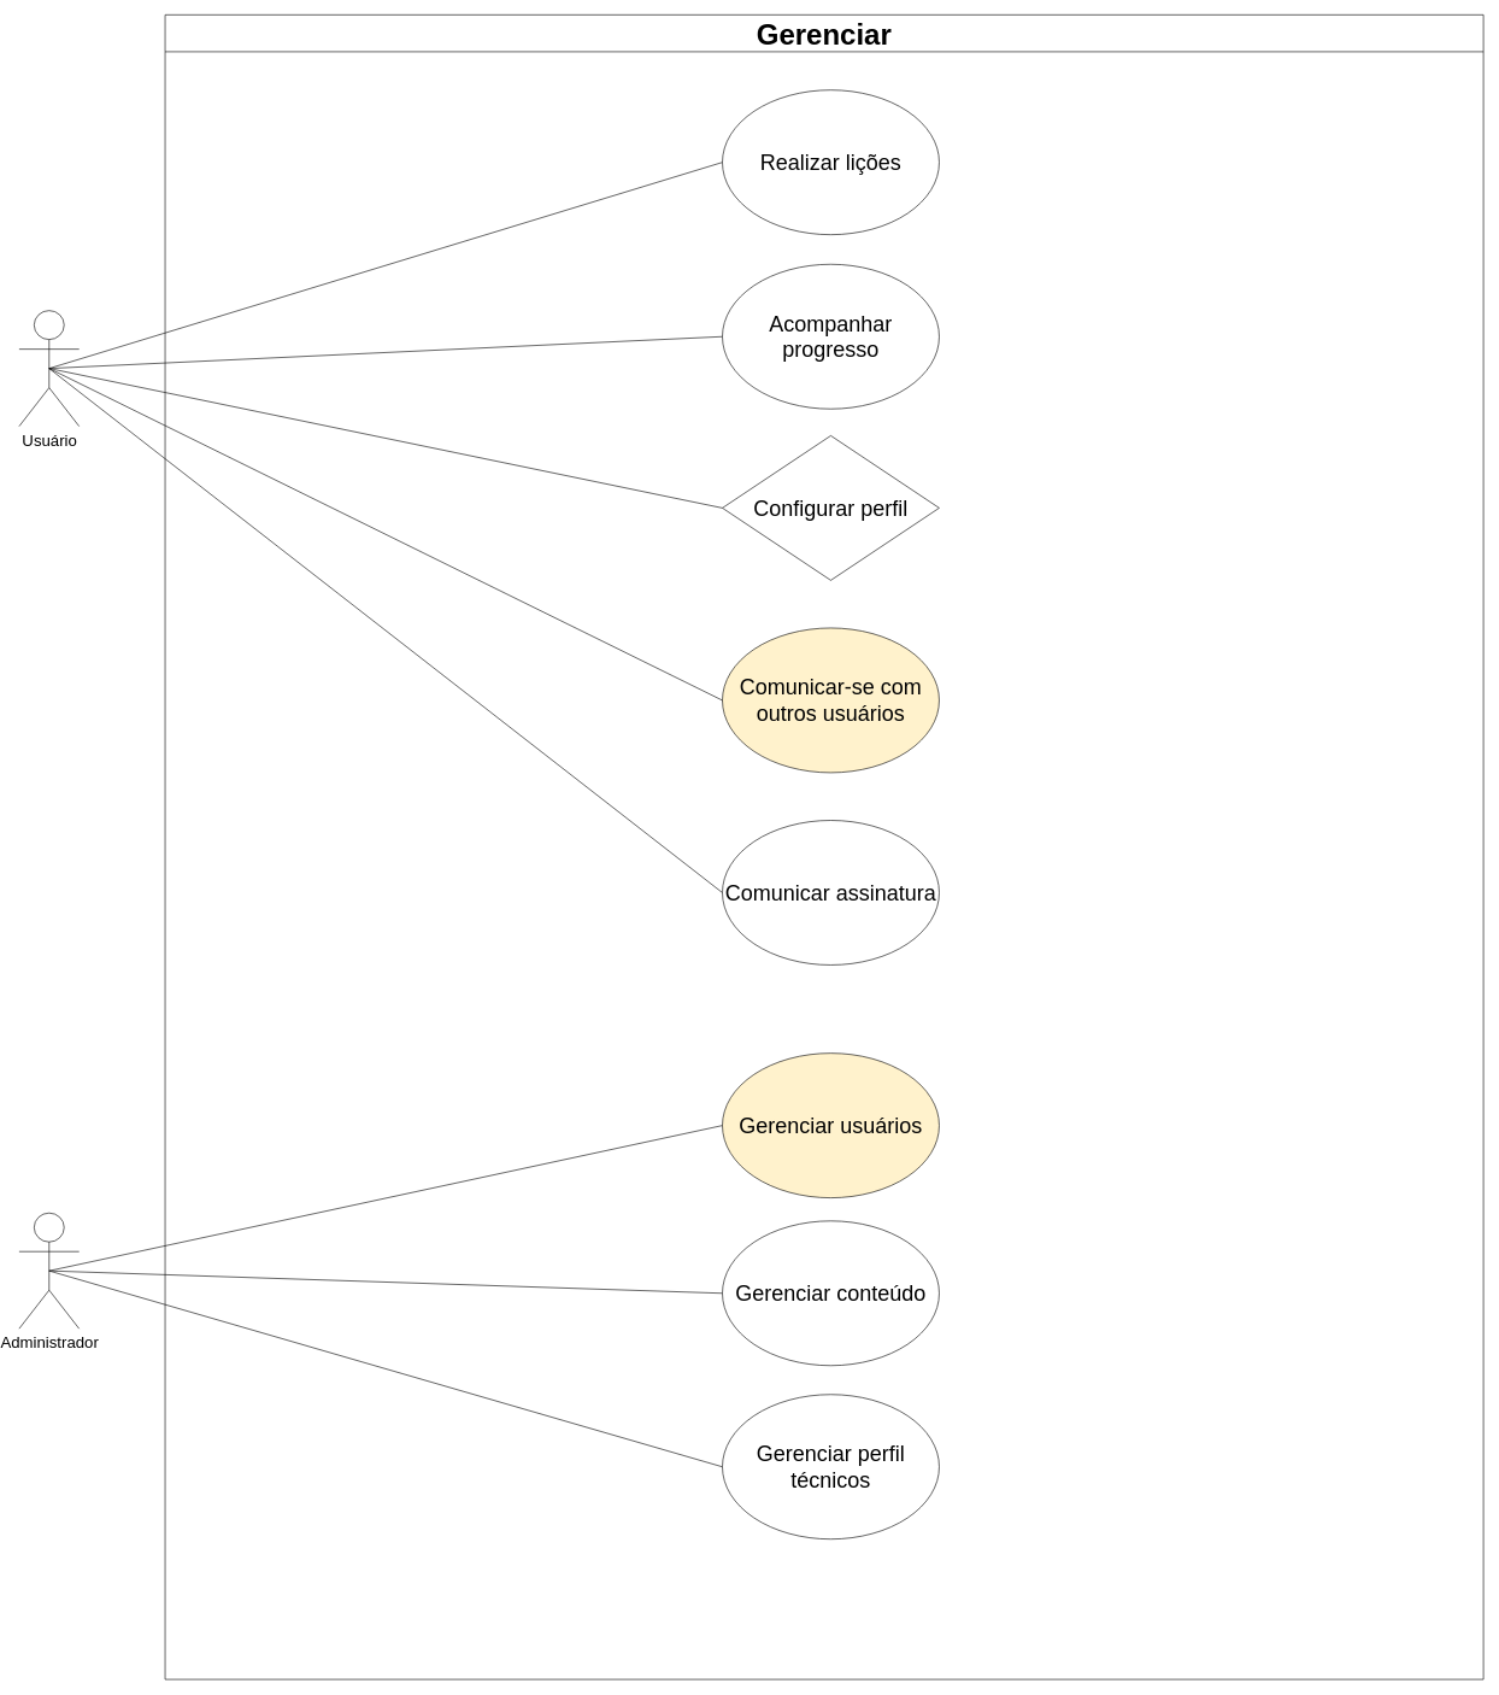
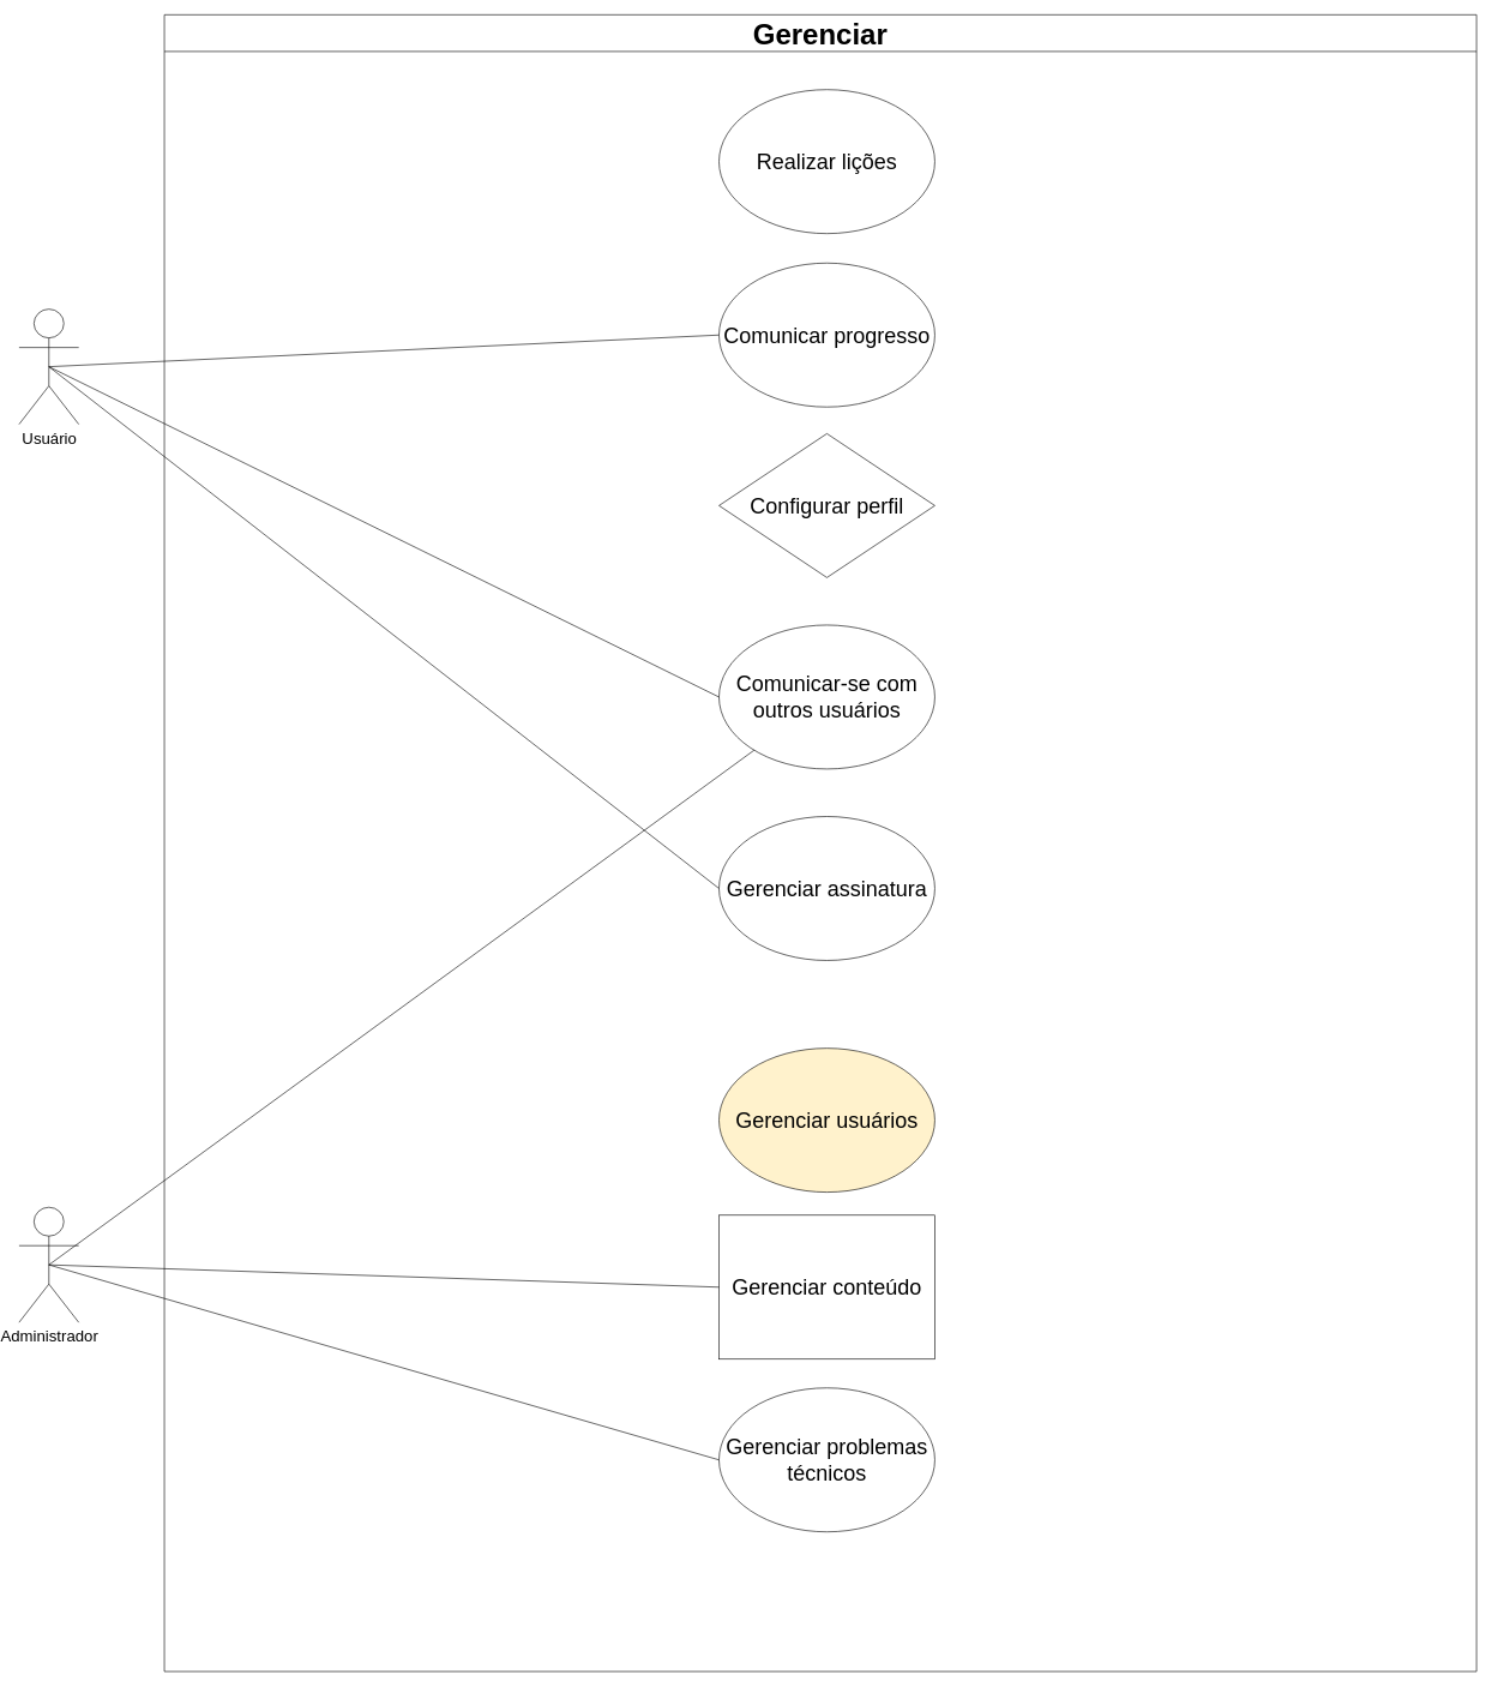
- <mxCell id="12" value="" style="endArrow=none;html=1;rounded=0;entryX=0;entryY=0.5;entryDx=0;entryDy=0;exitX=0.5;exitY=0.5;exitDx=0;exitDy=0;exitPerimeter=0;" edge="1" parent="1" source="20" target="3"><mxGeometry width="50" height="50" relative="1" as="geometry"><mxPoint x="13" y="621" as="sourcePoint" /><mxPoint x="63" y="571" as="targetPoint" /></mxGeometry></mxCell>
- <mxCell id="4" value="&lt;font style=&quot;font-size: 30px;&quot; face=&quot;Arial&quot;&gt;Acompanhar progresso&lt;/font&gt;" style="ellipse;whiteSpace=wrap;html=1;fontSize=22;" vertex="1" parent="2"><mxGeometry x="771" y="345" width="300" height="200" as="geometry" /></mxCell>
+ <mxCell id="4" value="&lt;font style=&quot;font-size: 30px;&quot; face=&quot;Arial&quot;&gt;Comunicar progresso&lt;/font&gt;" style="ellipse;whiteSpace=wrap;html=1;fontSize=22;" vertex="1" parent="2"><mxGeometry x="771" y="345" width="300" height="200" as="geometry" /></mxCell>
- <mxCell id="14" value="" style="endArrow=none;html=1;rounded=0;exitX=0.5;exitY=0.5;exitDx=0;exitDy=0;exitPerimeter=0;entryX=0;entryY=0.5;entryDx=0;entryDy=0;" edge="1" parent="1" source="20" target="5"><mxGeometry width="50" height="50" relative="1" as="geometry"><mxPoint x="318" y="565" as="sourcePoint" /><mxPoint x="368" y="515" as="targetPoint" /></mxGeometry></mxCell>
- <mxCell id="6" value="&lt;font style=&quot;font-size: 30px;&quot; face=&quot;Arial&quot;&gt;Comunicar-se com outros usuários&lt;/font&gt;" style="ellipse;whiteSpace=wrap;html=1;fontSize=22;fillColor=#fff2cc;" vertex="1" parent="2"><mxGeometry x="771" y="848" width="300" height="200" as="geometry" /></mxCell>
+ <mxCell id="6" value="&lt;font style=&quot;font-size: 30px;&quot; face=&quot;Arial&quot;&gt;Comunicar-se com outros usuários&lt;/font&gt;" style="ellipse;whiteSpace=wrap;html=1;fontSize=22;" vertex="1" parent="2"><mxGeometry x="771" y="848" width="300" height="200" as="geometry" /></mxCell>
- <mxCell id="7" value="&lt;font style=&quot;font-size: 30px;&quot; face=&quot;Arial&quot;&gt;Comunicar assinatura&lt;/font&gt;" style="ellipse;whiteSpace=wrap;html=1;fontSize=22;" vertex="1" parent="2"><mxGeometry x="771" y="1114" width="300" height="200" as="geometry" /></mxCell>
+ <mxCell id="7" value="&lt;font style=&quot;font-size: 30px;&quot; face=&quot;Arial&quot;&gt;Gerenciar assinatura&lt;/font&gt;" style="ellipse;whiteSpace=wrap;html=1;fontSize=22;" vertex="1" parent="2"><mxGeometry x="771" y="1114" width="300" height="200" as="geometry" /></mxCell>
- <mxCell id="18" value="" style="endArrow=none;html=1;rounded=0;entryX=0;entryY=0.5;entryDx=0;entryDy=0;exitX=0.5;exitY=0.5;exitDx=0;exitDy=0;exitPerimeter=0;" edge="1" parent="1" source="11" target="8"><mxGeometry width="50" height="50" relative="1" as="geometry"><mxPoint x="398" y="1963" as="sourcePoint" /><mxPoint x="448" y="1913" as="targetPoint" /></mxGeometry></mxCell>
+ <mxCell id="18" value="" style="endArrow=none;html=1;rounded=0;exitX=0.5;exitY=0.5;exitDx=0;exitDy=0;exitPerimeter=0;" edge="1" parent="1" source="11" target="6"><mxGeometry width="50" height="50" relative="1" as="geometry"><mxPoint x="398" y="1963" as="sourcePoint" /><mxPoint x="448" y="1913" as="targetPoint" /></mxGeometry></mxCell>
- <mxCell id="9" value="&lt;font style=&quot;font-size: 30px;&quot; face=&quot;Arial&quot;&gt;Gerenciar conteúdo&lt;/font&gt;" style="ellipse;whiteSpace=wrap;html=1;fontSize=22;" vertex="1" parent="2"><mxGeometry x="771" y="1668" width="300" height="200" as="geometry" /></mxCell>
+ <mxCell id="9" value="&lt;font style=&quot;font-size: 30px;&quot; face=&quot;Arial&quot;&gt;Gerenciar conteúdo&lt;/font&gt;" style="whiteSpace=wrap;html=1;fontSize=22;rounded=0;" vertex="1" parent="2"><mxGeometry x="771" y="1668" width="300" height="200" as="geometry" /></mxCell>
- <mxCell id="10" value="&lt;font style=&quot;font-size: 30px;&quot; face=&quot;Arial&quot;&gt;Gerenciar perfil técnicos&lt;/font&gt;" style="ellipse;whiteSpace=wrap;html=1;fontSize=22;" vertex="1" parent="2"><mxGeometry x="771" y="1908" width="300" height="200" as="geometry" /></mxCell>
+ <mxCell id="10" value="&lt;font style=&quot;font-size: 30px;&quot; face=&quot;Arial&quot;&gt;Gerenciar problemas técnicos&lt;/font&gt;" style="ellipse;whiteSpace=wrap;html=1;fontSize=22;" vertex="1" parent="2"><mxGeometry x="771" y="1908" width="300" height="200" as="geometry" /></mxCell>
